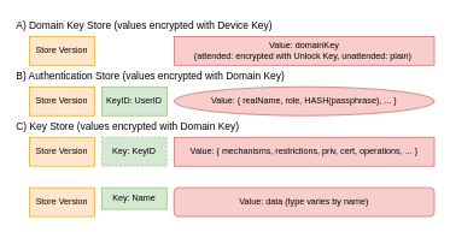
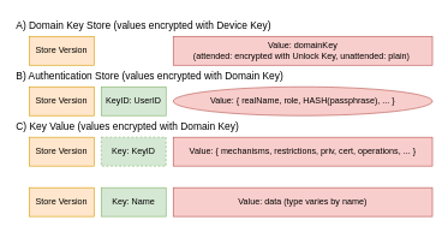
- <mxCell id="15" value="C) Key Store (values encrypted with Domain Key)" style="text;html=1;align=left;verticalAlign=middle;resizable=0;points=[];autosize=1;strokeColor=none;fillColor=none;fontSize=14;" vertex="1" parent="11"><mxGeometry width="330" height="30" as="geometry" /></mxCell>
+ <mxCell id="15" value="C) Key Value (values encrypted with Domain Key)" style="text;html=1;align=left;verticalAlign=middle;resizable=0;points=[];autosize=1;strokeColor=none;fillColor=none;fontSize=14;" vertex="1" parent="11"><mxGeometry width="330" height="30" as="geometry" /></mxCell>
- <mxCell id="18" value="Key: Name" style="rounded=0;whiteSpace=wrap;html=1;fillColor=#d5e8d4;strokeColor=#82b366;" vertex="1" parent="16"><mxGeometry x="120" y="30" width="90" height="30" as="geometry" /></mxCell>
+ <mxCell id="18" value="Key: Name" style="rounded=0;whiteSpace=wrap;html=1;fillColor=#d5e8d4;strokeColor=#82b366;" vertex="1" parent="16"><mxGeometry x="120" y="30" width="90" height="40" as="geometry" /></mxCell>
- <mxCell id="19" value="Value: data (type varies by name)" style="whiteSpace=wrap;html=1;fillColor=#f8cecc;strokeColor=#b85450;rounded=1;" vertex="1" parent="16"><mxGeometry x="220" y="30" width="360" height="40" as="geometry" /></mxCell>
+ <mxCell id="19" value="Value: data (type varies by name)" style="rounded=0;whiteSpace=wrap;html=1;fillColor=#f8cecc;strokeColor=#b85450;" vertex="1" parent="16"><mxGeometry x="220" y="30" width="360" height="40" as="geometry" /></mxCell>
